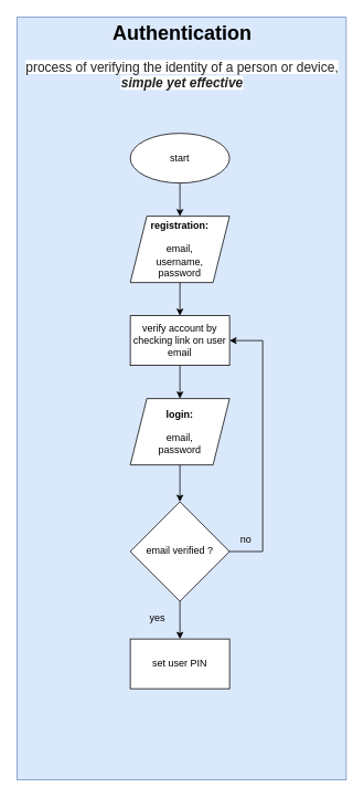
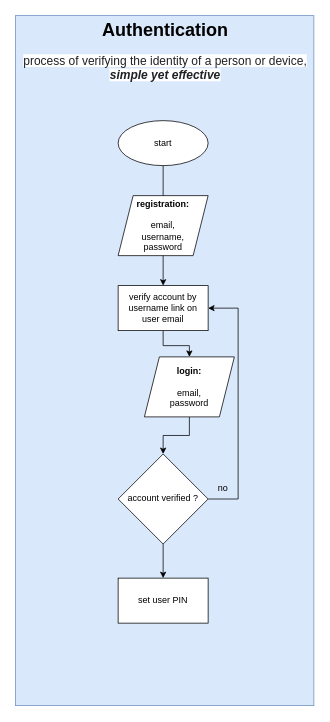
- <mxCell id="6" style="edgeStyle=orthogonalEdgeStyle;rounded=0;orthogonalLoop=1;jettySize=auto;html=1;exitX=0.5;exitY=1;exitDx=0;exitDy=0;entryX=0.5;entryY=0;entryDx=0;entryDy=0;" parent="3" source="4" target="5" edge="1"><mxGeometry as="geometry" /></mxCell>
+ <mxCell id="6" style="edgeStyle=orthogonalEdgeStyle;rounded=0;orthogonalLoop=1;jettySize=auto;html=1;exitX=0.5;exitY=1;exitDx=0;exitDy=0;entryX=0.5;entryY=0;entryDx=0;entryDy=0;endArrow=none;" parent="3" source="4" target="5" edge="1"><mxGeometry as="geometry" /></mxCell>
- <mxCell id="11" value="verify account by checking link on user email" style="rounded=0;whiteSpace=wrap;html=1;" parent="3" vertex="1"><mxGeometry y="220" width="120" height="60" as="geometry" /></mxCell>
+ <mxCell id="11" value="verify account by username link on user email" style="rounded=0;whiteSpace=wrap;html=1;" parent="3" vertex="1"><mxGeometry y="220" width="120" height="60" as="geometry" /></mxCell>
- <mxCell id="9" value="&lt;b&gt;login:&lt;br&gt;&lt;/b&gt;&lt;br&gt;email,&lt;br&gt;password" style="shape=parallelogram;perimeter=parallelogramPerimeter;whiteSpace=wrap;html=1;fixedSize=1;" parent="3" vertex="1"><mxGeometry y="320" width="120" height="80" as="geometry" /></mxCell>
+ <mxCell id="9" value="&lt;b&gt;login:&lt;br&gt;&lt;/b&gt;&lt;br&gt;email,&lt;br&gt;password" style="shape=parallelogram;perimeter=parallelogramPerimeter;whiteSpace=wrap;html=1;fixedSize=1;" parent="3" vertex="1"><mxGeometry x="35" y="315" width="120" height="80" as="geometry" /></mxCell>
- <mxCell id="7" value="email verified ?" style="rhombus;whiteSpace=wrap;html=1;shadow=0;fontFamily=Helvetica;fontSize=12;align=center;strokeWidth=1;spacing=6;spacingTop=-4;" parent="3" vertex="1"><mxGeometry y="444.5" width="120" height="120" as="geometry" /></mxCell>
+ <mxCell id="7" value="account verified ?" style="rhombus;whiteSpace=wrap;html=1;shadow=0;fontFamily=Helvetica;fontSize=12;align=center;strokeWidth=1;spacing=6;spacingTop=-4;" parent="3" vertex="1"><mxGeometry y="444.5" width="120" height="120" as="geometry" /></mxCell>
- <mxCell id="14" value="yes" style="text;html=1;strokeColor=none;fillColor=none;align=center;verticalAlign=middle;whiteSpace=wrap;rounded=0;" parent="3" vertex="1"><mxGeometry x="13" y="575" width="40" height="20" as="geometry" /></mxCell>
